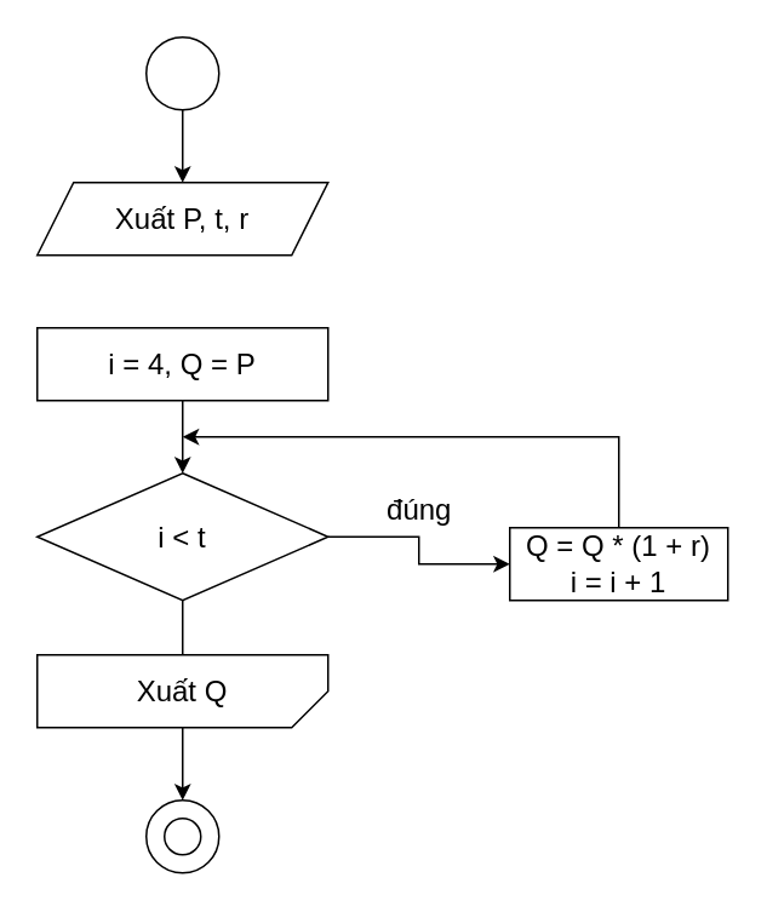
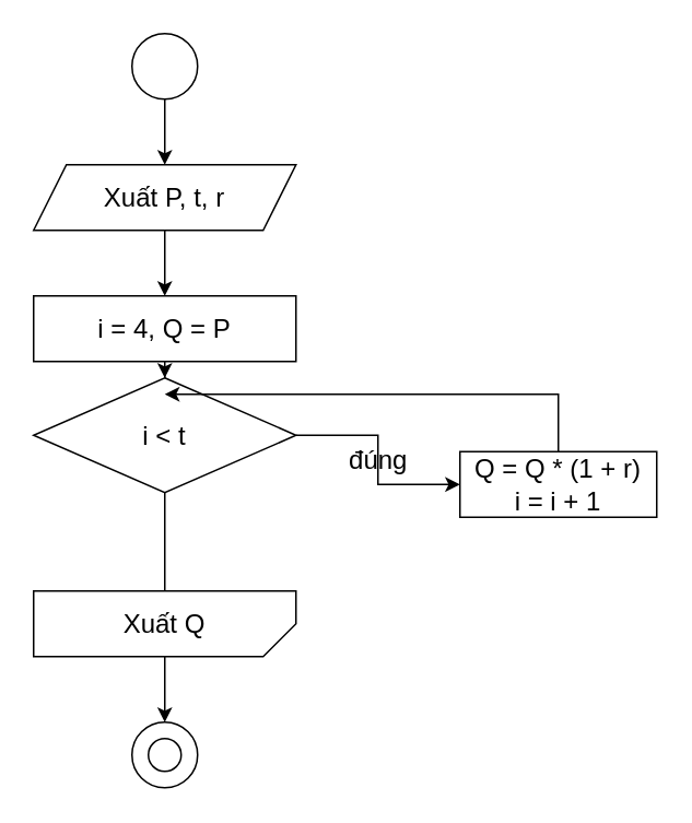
+ <mxCell id="4" value="" style="edgeStyle=orthogonalEdgeStyle;rounded=0;orthogonalLoop=1;jettySize=auto;html=1;fontSize=16;" parent="1" source="5" target="7" edge="1"><mxGeometry relative="1" as="geometry" /></mxCell>
- <mxCell id="9" value="i &amp;lt; t" style="rhombus;whiteSpace=wrap;html=1;fontSize=16;" parent="1" vertex="1"><mxGeometry x="20" y="260" width="160" height="70" as="geometry" /></mxCell>
+ <mxCell id="9" value="i &amp;lt; t" style="rhombus;whiteSpace=wrap;html=1;fontSize=16;" parent="1" vertex="1"><mxGeometry x="20" y="230" width="160" height="70" as="geometry" /></mxCell>
- <mxCell id="11" value="Q = Q * (1 + r)&lt;br&gt;i = i + 1" style="whiteSpace=wrap;html=1;fontSize=16;" parent="1" vertex="1"><mxGeometry x="280" y="290" width="120" height="40" as="geometry" /></mxCell>
+ <mxCell id="11" value="Q = Q * (1 + r)&lt;br&gt;i = i + 1" style="whiteSpace=wrap;html=1;fontSize=16;" parent="1" vertex="1"><mxGeometry x="280" y="275" width="120" height="40" as="geometry" /></mxCell>
